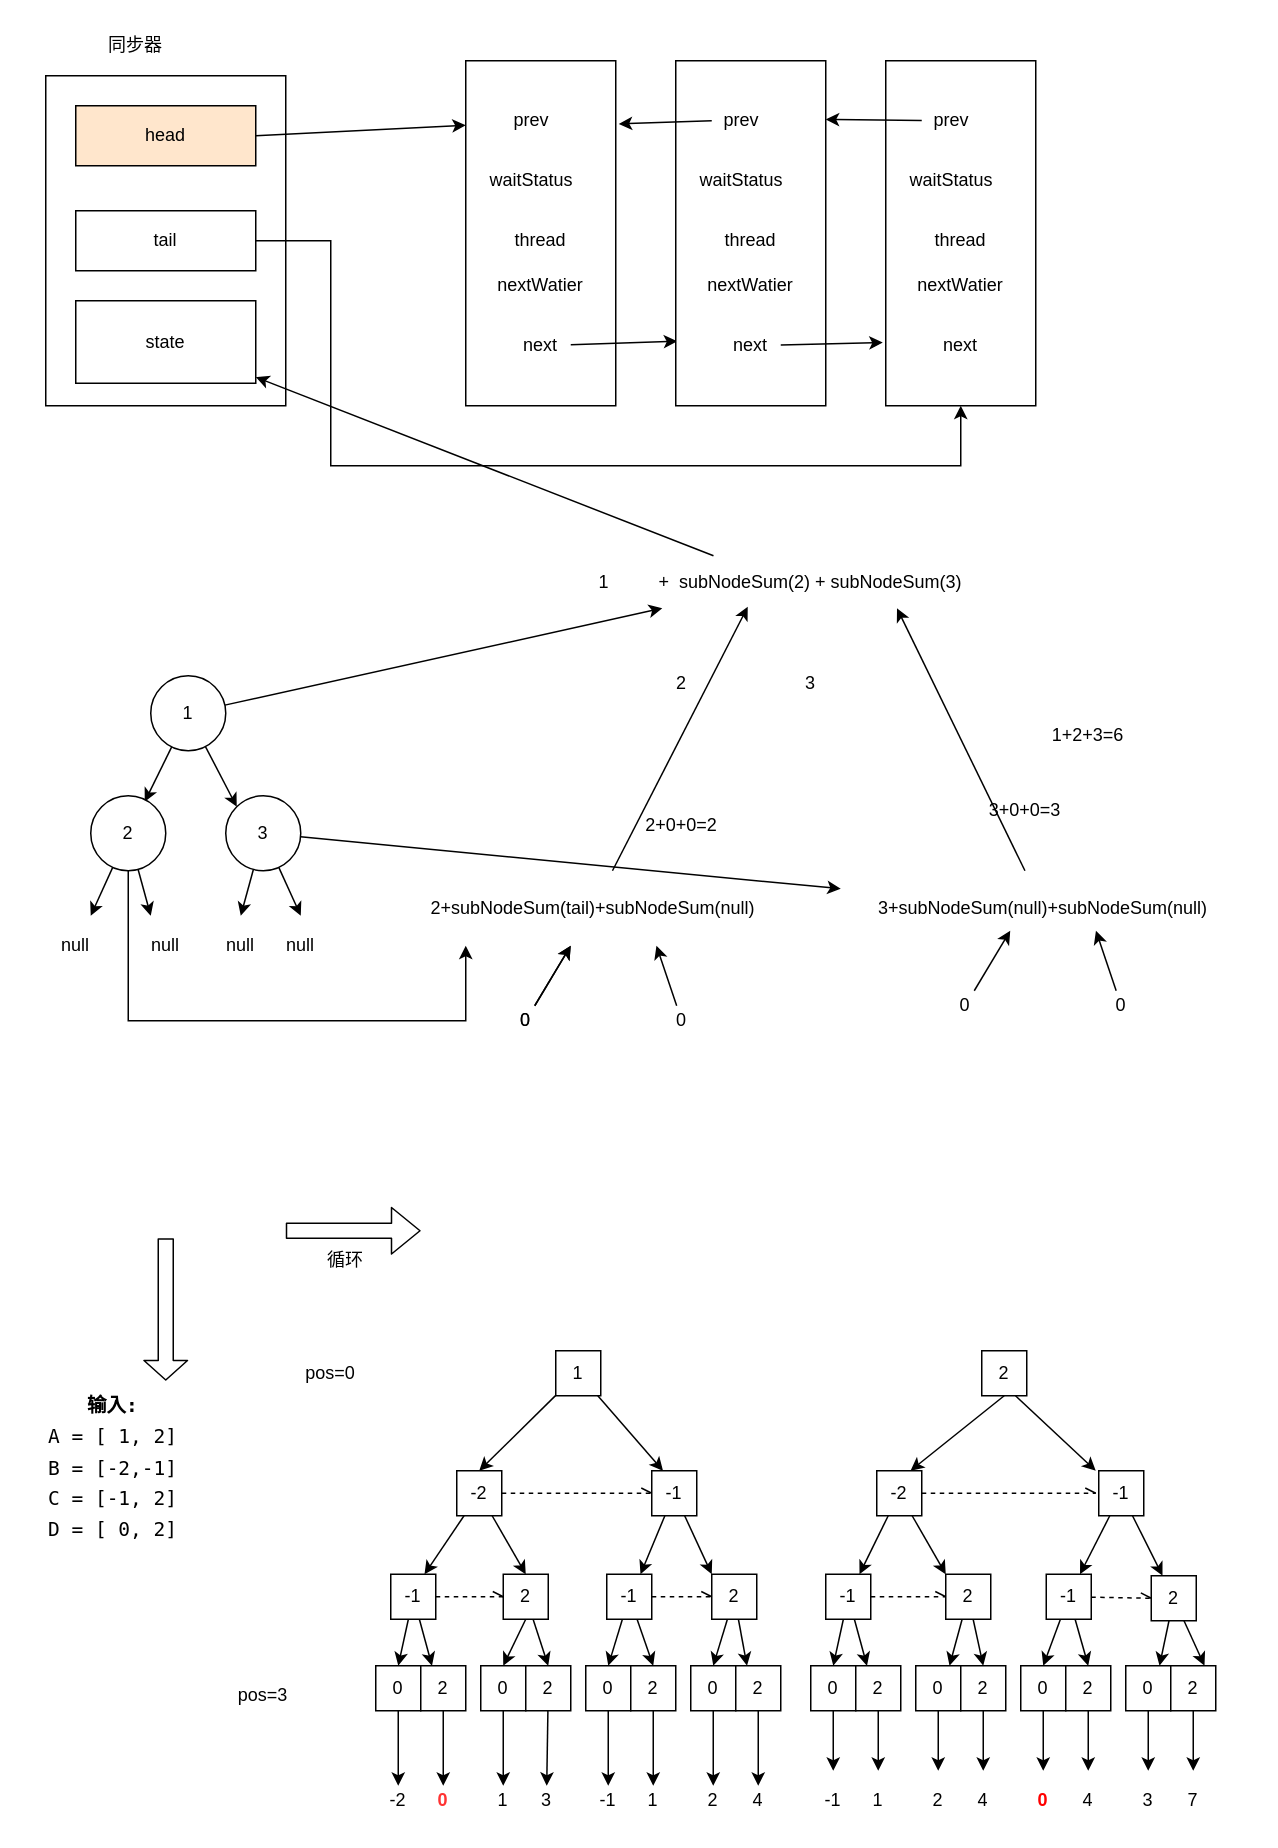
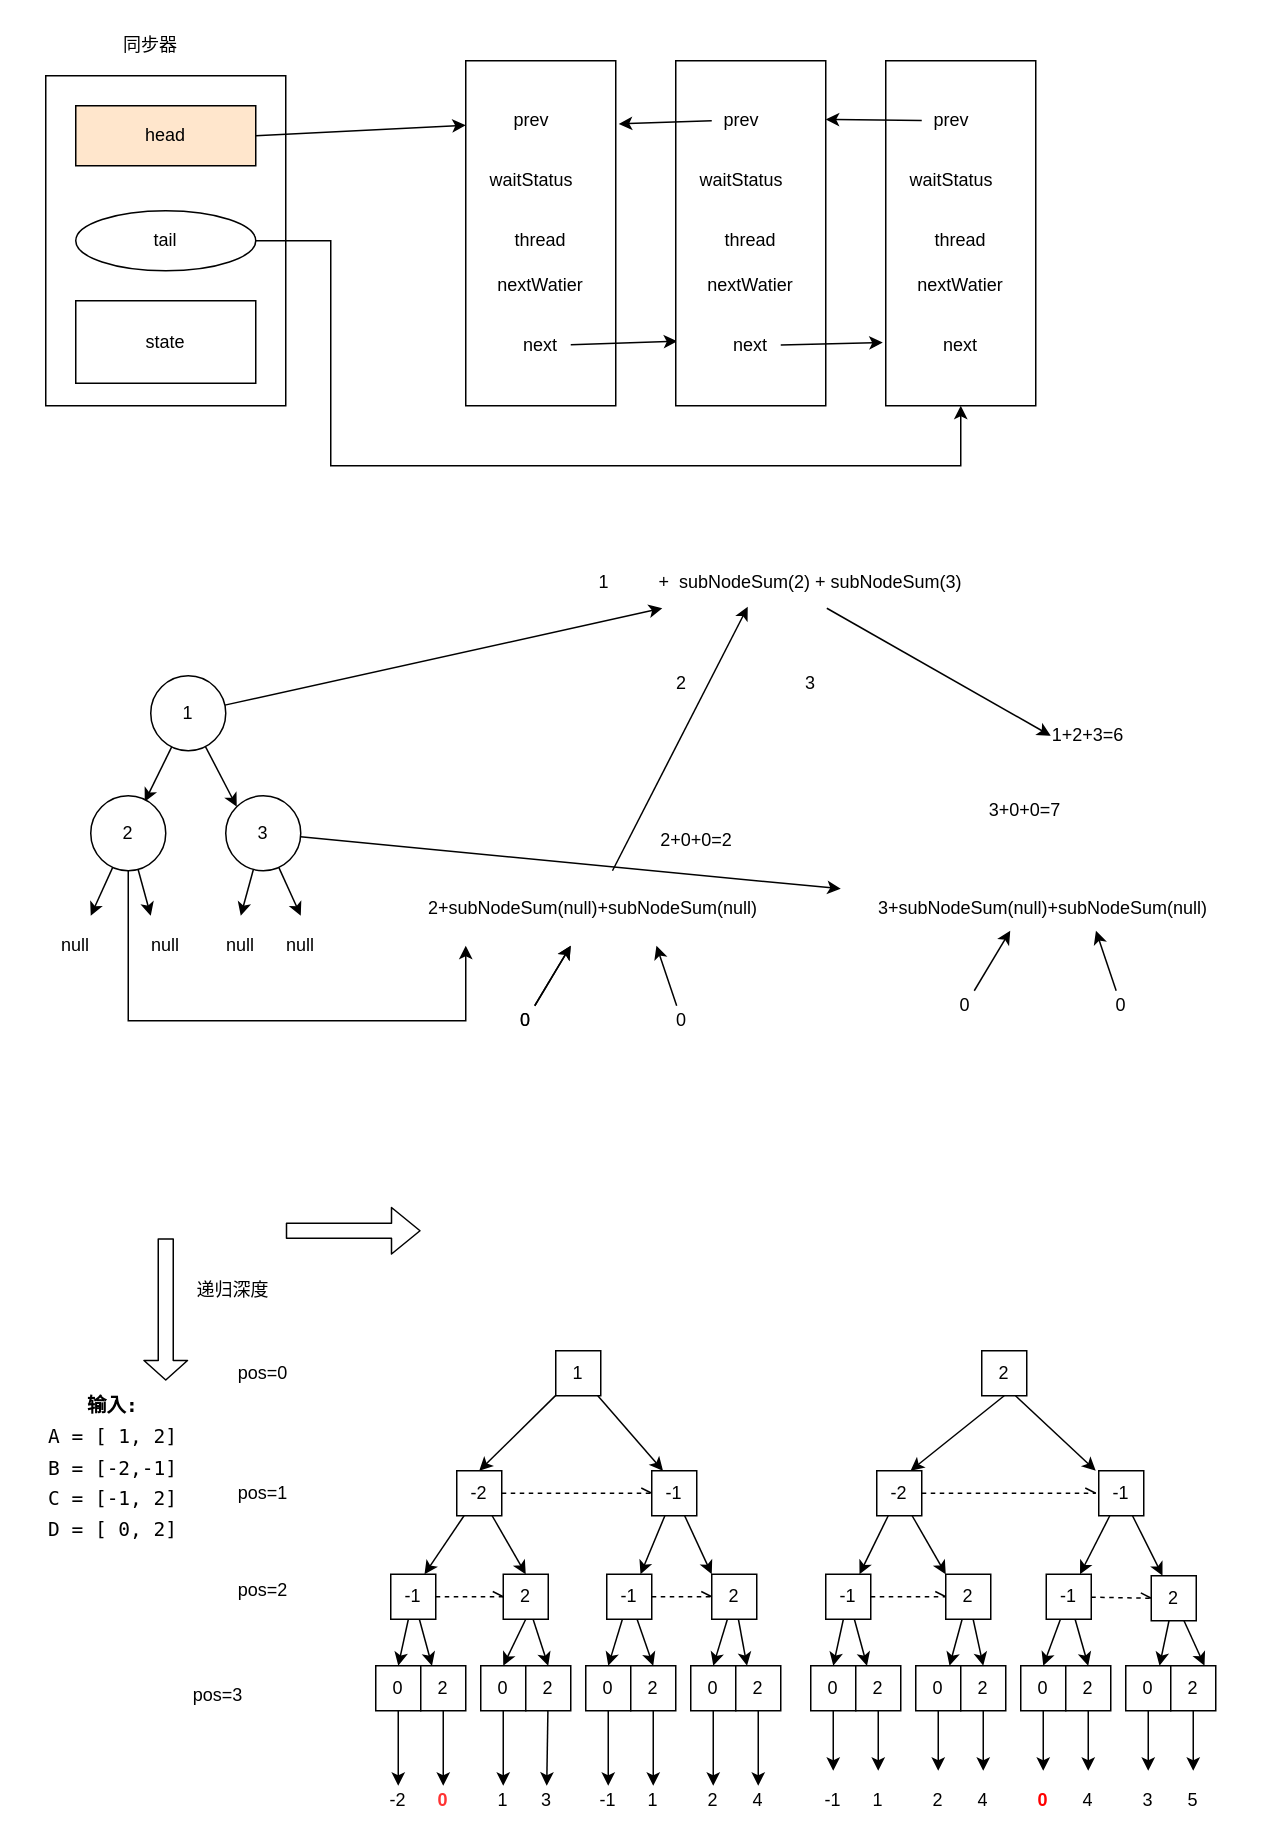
- <mxCell id="8" value="同步器" style="text;html=1;strokeColor=none;fillColor=none;align=center;verticalAlign=middle;whiteSpace=wrap;rounded=0;" vertex="1" parent="1"><mxGeometry x="70" y="20" width="40" height="20" as="geometry" /></mxCell>
+ <mxCell id="8" value="同步器" style="text;html=1;strokeColor=none;fillColor=none;align=center;verticalAlign=middle;whiteSpace=wrap;rounded=0;" vertex="1" parent="1"><mxGeometry x="80" y="20" width="40" height="20" as="geometry" /></mxCell>
- <mxCell id="6" value="tail" style="rounded=0;whiteSpace=wrap;html=1;" vertex="1" parent="1"><mxGeometry x="50" y="140" width="120" height="40" as="geometry" /></mxCell>
+ <mxCell id="6" value="tail" style="ellipse;whiteSpace=wrap;html=1;" vertex="1" parent="1"><mxGeometry x="50" y="140" width="120" height="40" as="geometry" /></mxCell>
- <mxCell id="47" style="edgeStyle=none;rounded=0;orthogonalLoop=1;jettySize=auto;html=1;" edge="1" parent="1" source="48" target="7"><mxGeometry relative="1" as="geometry" /></mxCell>
+ <mxCell id="47" style="edgeStyle=none;rounded=0;orthogonalLoop=1;jettySize=auto;html=1;entryX=0;entryY=0.5;entryDx=0;entryDy=0;" edge="1" parent="1" source="48" target="67"><mxGeometry relative="1" as="geometry" /></mxCell>
- <mxCell id="55" style="edgeStyle=none;rounded=0;orthogonalLoop=1;jettySize=auto;html=1;entryX=0.75;entryY=1;entryDx=0;entryDy=0;" edge="1" parent="1" source="56" target="48"><mxGeometry relative="1" as="geometry" /></mxCell>
- <mxCell id="64" value="3+0+0=3" style="text;html=1;strokeColor=none;fillColor=none;align=center;verticalAlign=middle;whiteSpace=wrap;rounded=0;" vertex="1" parent="1"><mxGeometry x="663" y="530" width="40" height="20" as="geometry" /></mxCell>
+ <mxCell id="64" value="3+0+0=7" style="text;html=1;strokeColor=none;fillColor=none;align=center;verticalAlign=middle;whiteSpace=wrap;rounded=0;" vertex="1" parent="1"><mxGeometry x="663" y="530" width="40" height="20" as="geometry" /></mxCell>
- <mxCell id="63" value="2+0+0=2" style="text;html=1;strokeColor=none;fillColor=none;align=center;verticalAlign=middle;whiteSpace=wrap;rounded=0;" vertex="1" parent="1"><mxGeometry x="434" y="540" width="40" height="20" as="geometry" /></mxCell>
+ <mxCell id="63" value="2+0+0=2" style="text;html=1;strokeColor=none;fillColor=none;align=center;verticalAlign=middle;whiteSpace=wrap;rounded=0;" vertex="1" parent="1"><mxGeometry x="444" y="550" width="40" height="20" as="geometry" /></mxCell>
- <mxCell id="50" value="2+subNodeSum(tail)+subNodeSum(null)" style="text;html=1;strokeColor=none;fillColor=none;align=center;verticalAlign=middle;whiteSpace=wrap;rounded=0;" vertex="1" parent="1"><mxGeometry x="260" y="580" width="270" height="50" as="geometry" /></mxCell>
+ <mxCell id="50" value="2+subNodeSum(null)+subNodeSum(null)" style="text;html=1;strokeColor=none;fillColor=none;align=center;verticalAlign=middle;whiteSpace=wrap;rounded=0;" vertex="1" parent="1"><mxGeometry x="260" y="580" width="270" height="50" as="geometry" /></mxCell>
- <mxCell id="156" value="循环" style="text;html=1;strokeColor=none;fillColor=none;align=center;verticalAlign=middle;whiteSpace=wrap;rounded=0;" vertex="1" parent="1"><mxGeometry x="210" y="830" width="40" height="20" as="geometry" /></mxCell>
+ <mxCell id="154" value="递归深度" style="text;html=1;strokeColor=none;fillColor=none;align=center;verticalAlign=middle;whiteSpace=wrap;rounded=0;" vertex="1" parent="1"><mxGeometry x="130" y="850" width="50" height="20" as="geometry" /></mxCell>
- <mxCell id="149" value="pos=0" style="text;html=1;strokeColor=none;fillColor=none;align=center;verticalAlign=middle;whiteSpace=wrap;rounded=0;" vertex="1" parent="1"><mxGeometry x="200" y="905" width="40" height="20" as="geometry" /></mxCell>
+ <mxCell id="149" value="pos=0" style="text;html=1;strokeColor=none;fillColor=none;align=center;verticalAlign=middle;whiteSpace=wrap;rounded=0;" vertex="1" parent="1"><mxGeometry x="155" y="905" width="40" height="20" as="geometry" /></mxCell>
+ <mxCell id="150" value="pos=1" style="text;html=1;strokeColor=none;fillColor=none;align=center;verticalAlign=middle;whiteSpace=wrap;rounded=0;" vertex="1" parent="1"><mxGeometry x="155" y="985" width="40" height="20" as="geometry" /></mxCell>
+ <mxCell id="151" value="pos=2" style="text;html=1;strokeColor=none;fillColor=none;align=center;verticalAlign=middle;whiteSpace=wrap;rounded=0;" vertex="1" parent="1"><mxGeometry x="155" y="1050" width="40" height="20" as="geometry" /></mxCell>
- <mxCell id="152" value="pos=3" style="text;html=1;strokeColor=none;fillColor=none;align=center;verticalAlign=middle;whiteSpace=wrap;rounded=0;" vertex="1" parent="1"><mxGeometry x="155" y="1120" width="40" height="20" as="geometry" /></mxCell>
+ <mxCell id="152" value="pos=3" style="text;html=1;strokeColor=none;fillColor=none;align=center;verticalAlign=middle;whiteSpace=wrap;rounded=0;" vertex="1" parent="1"><mxGeometry x="125" y="1120" width="40" height="20" as="geometry" /></mxCell>
- <mxCell id="171" value="7" style="text;html=1;strokeColor=none;fillColor=none;align=center;verticalAlign=middle;whiteSpace=wrap;rounded=0;" vertex="1" parent="1"><mxGeometry x="780" y="1190" width="30" height="20" as="geometry" /></mxCell>
+ <mxCell id="171" value="5" style="text;html=1;strokeColor=none;fillColor=none;align=center;verticalAlign=middle;whiteSpace=wrap;rounded=0;" vertex="1" parent="1"><mxGeometry x="780" y="1190" width="30" height="20" as="geometry" /></mxCell>
